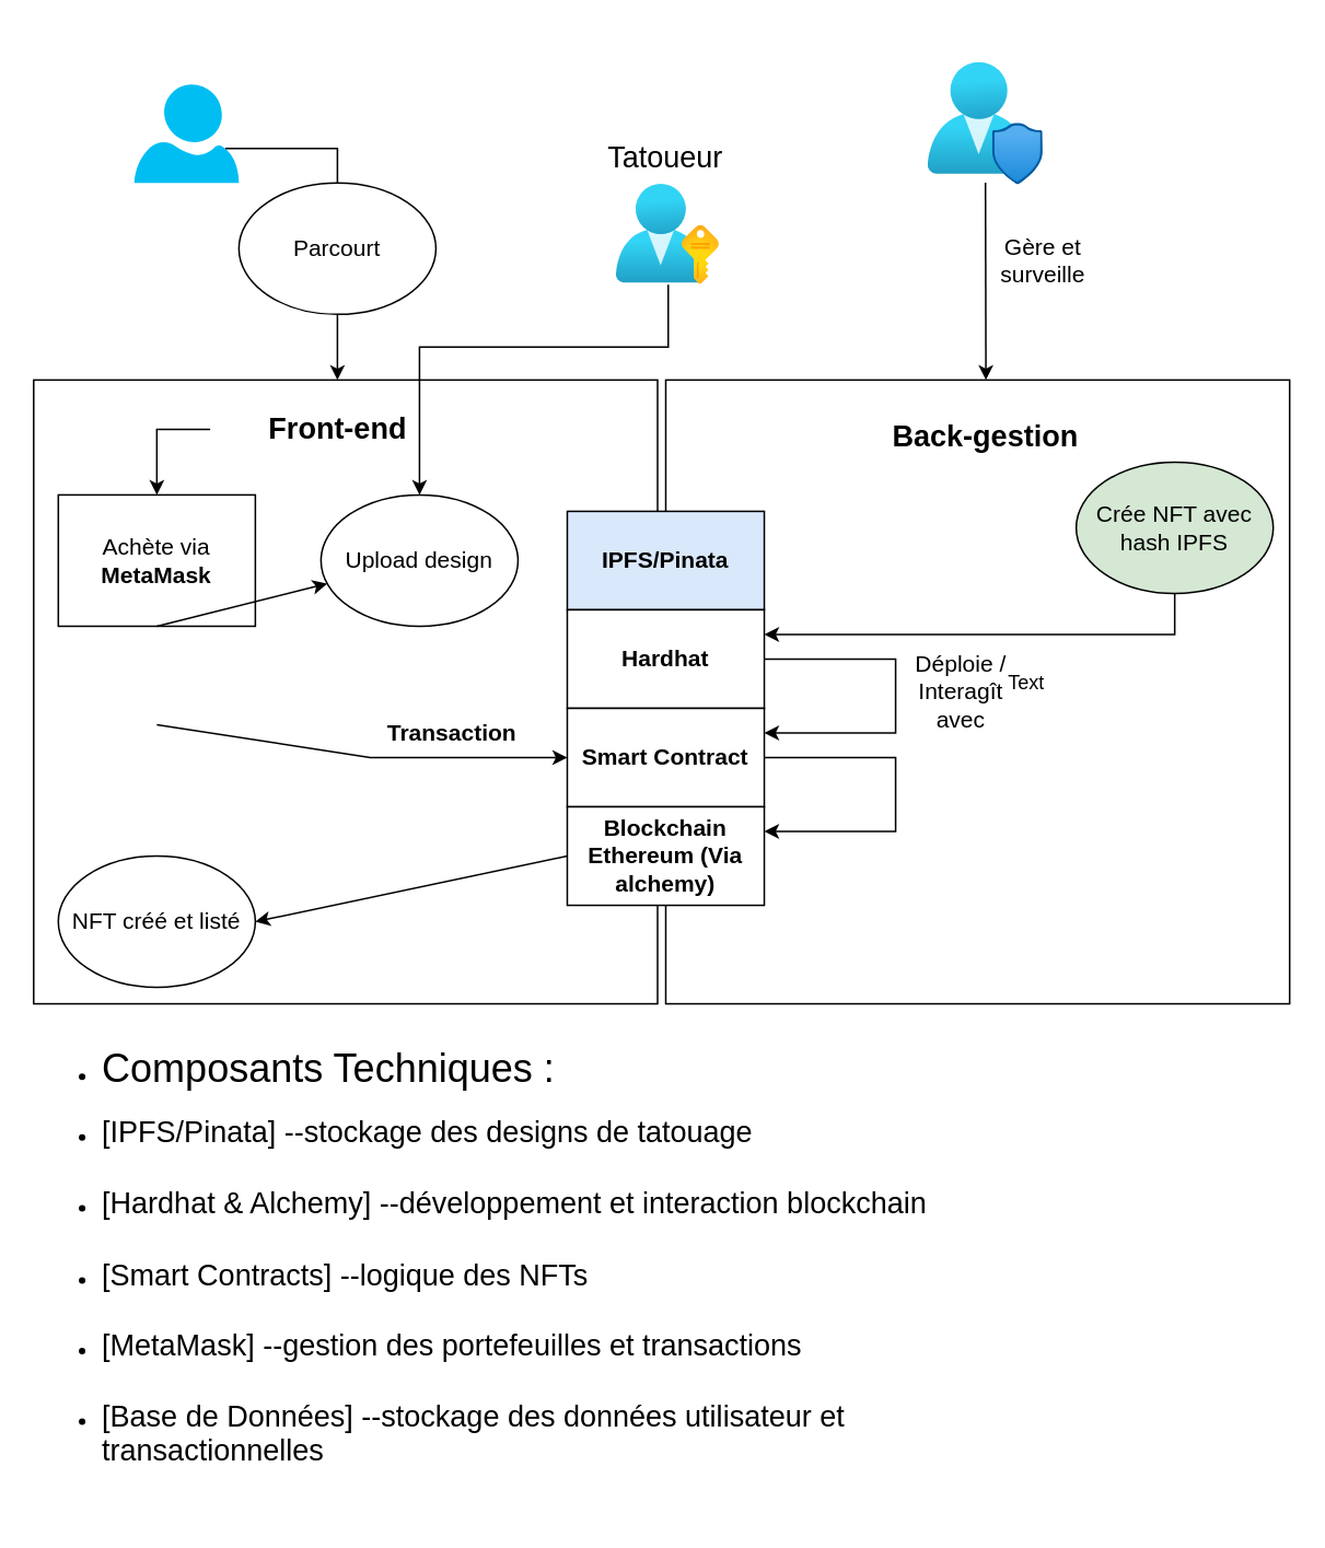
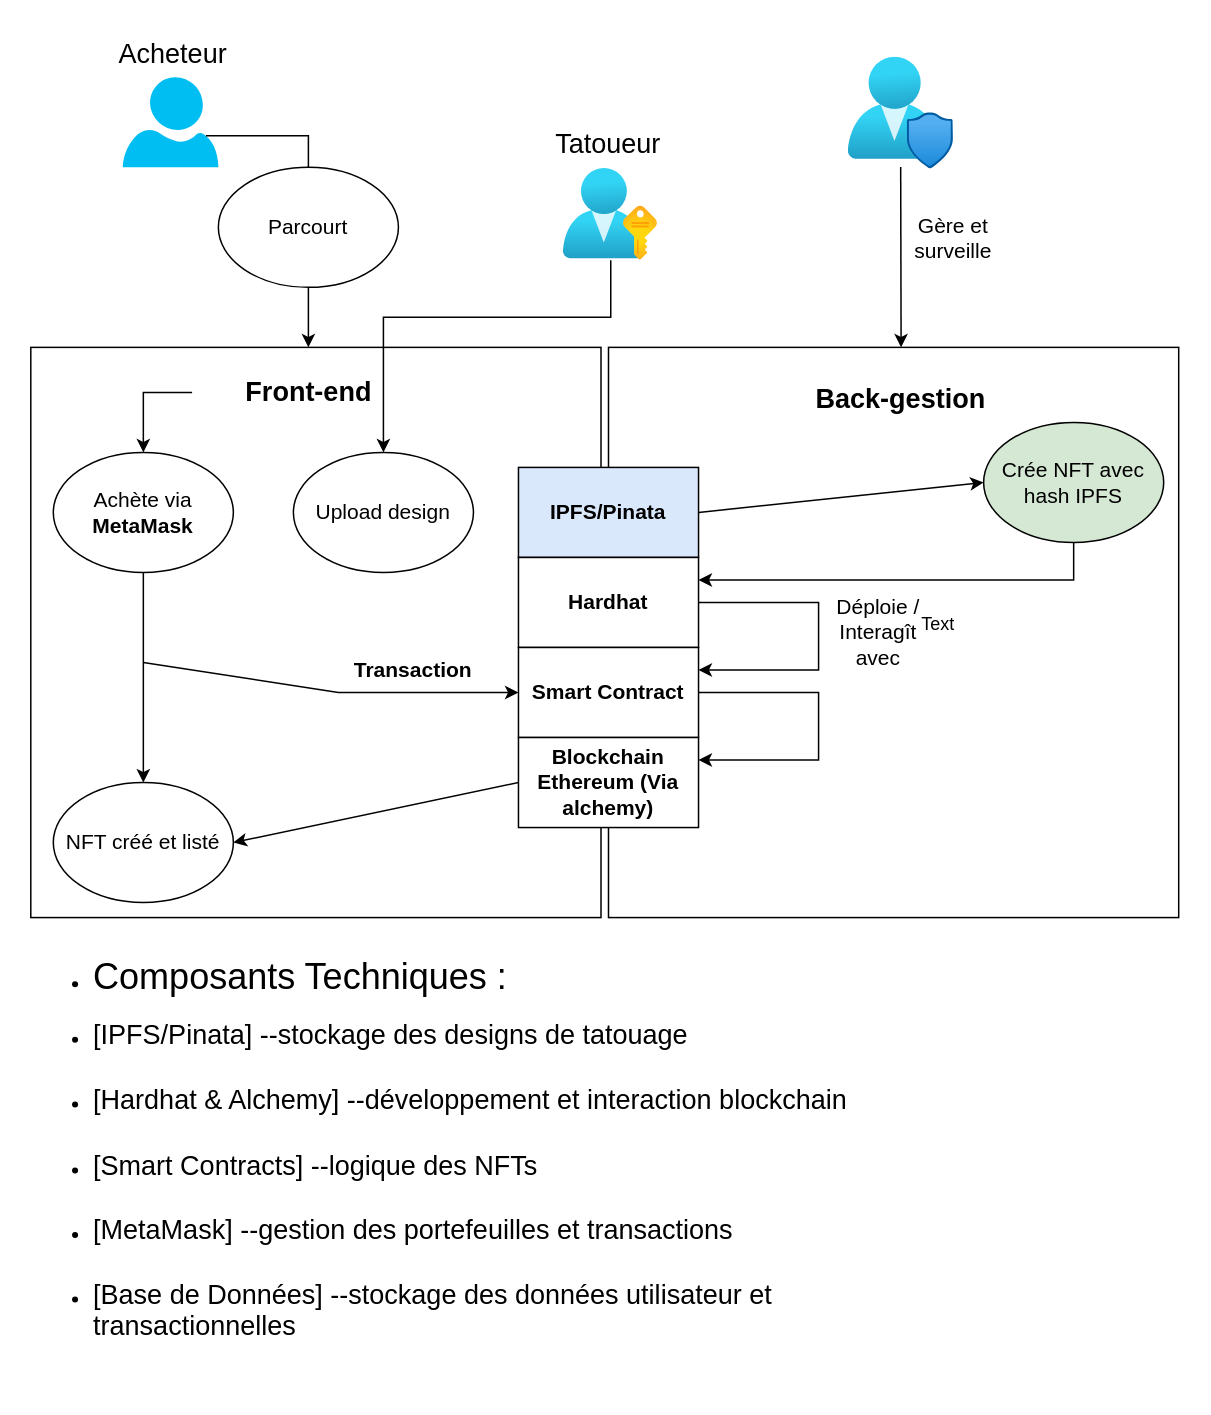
+ <mxCell id="6" value="&lt;font style=&quot;font-size: 18px;&quot;&gt;Acheteur&lt;/font&gt;" style="text;html=1;strokeColor=none;fillColor=none;align=center;verticalAlign=middle;whiteSpace=wrap;rounded=0;" vertex="1" parent="1"><mxGeometry x="85" y="20" width="60" height="31" as="geometry" /></mxCell>
+ <mxCell id="15" value="" style="endArrow=classic;html=1;rounded=0;exitX=1;exitY=0.5;exitDx=0;exitDy=0;entryX=0;entryY=0.5;entryDx=0;entryDy=0;" edge="1" parent="1" source="13" target="14"><mxGeometry width="50" height="50" relative="1" as="geometry"><mxPoint x="495" y="341" as="sourcePoint" /><mxPoint x="545" y="291" as="targetPoint" /></mxGeometry></mxCell>
- <mxCell id="29" value="&lt;font style=&quot;font-size: 14px;&quot;&gt;Achète via &lt;b&gt;MetaMask&lt;/b&gt;&lt;/font&gt;" style="whiteSpace=wrap;html=1;rounded=0;" vertex="1" parent="1"><mxGeometry x="35" y="301" width="120" height="80" as="geometry" /></mxCell>
+ <mxCell id="29" value="&lt;font style=&quot;font-size: 14px;&quot;&gt;Achète via &lt;b&gt;MetaMask&lt;/b&gt;&lt;/font&gt;" style="ellipse;whiteSpace=wrap;html=1;" vertex="1" parent="1"><mxGeometry x="35" y="301" width="120" height="80" as="geometry" /></mxCell>
- <mxCell id="30" value="" style="endArrow=classic;html=1;rounded=0;exitX=0.5;exitY=1;exitDx=0;exitDy=0;" edge="1" parent="1" source="29" target="12"><mxGeometry width="50" height="50" relative="1" as="geometry"><mxPoint x="95" y="471" as="sourcePoint" /><mxPoint x="145" y="421" as="targetPoint" /></mxGeometry></mxCell>
+ <mxCell id="30" value="" style="endArrow=classic;html=1;rounded=0;exitX=0.5;exitY=1;exitDx=0;exitDy=0;entryX=0.5;entryY=0;entryDx=0;entryDy=0;" edge="1" parent="1" source="29" target="23"><mxGeometry width="50" height="50" relative="1" as="geometry"><mxPoint x="95" y="471" as="sourcePoint" /><mxPoint x="145" y="421" as="targetPoint" /></mxGeometry></mxCell>
